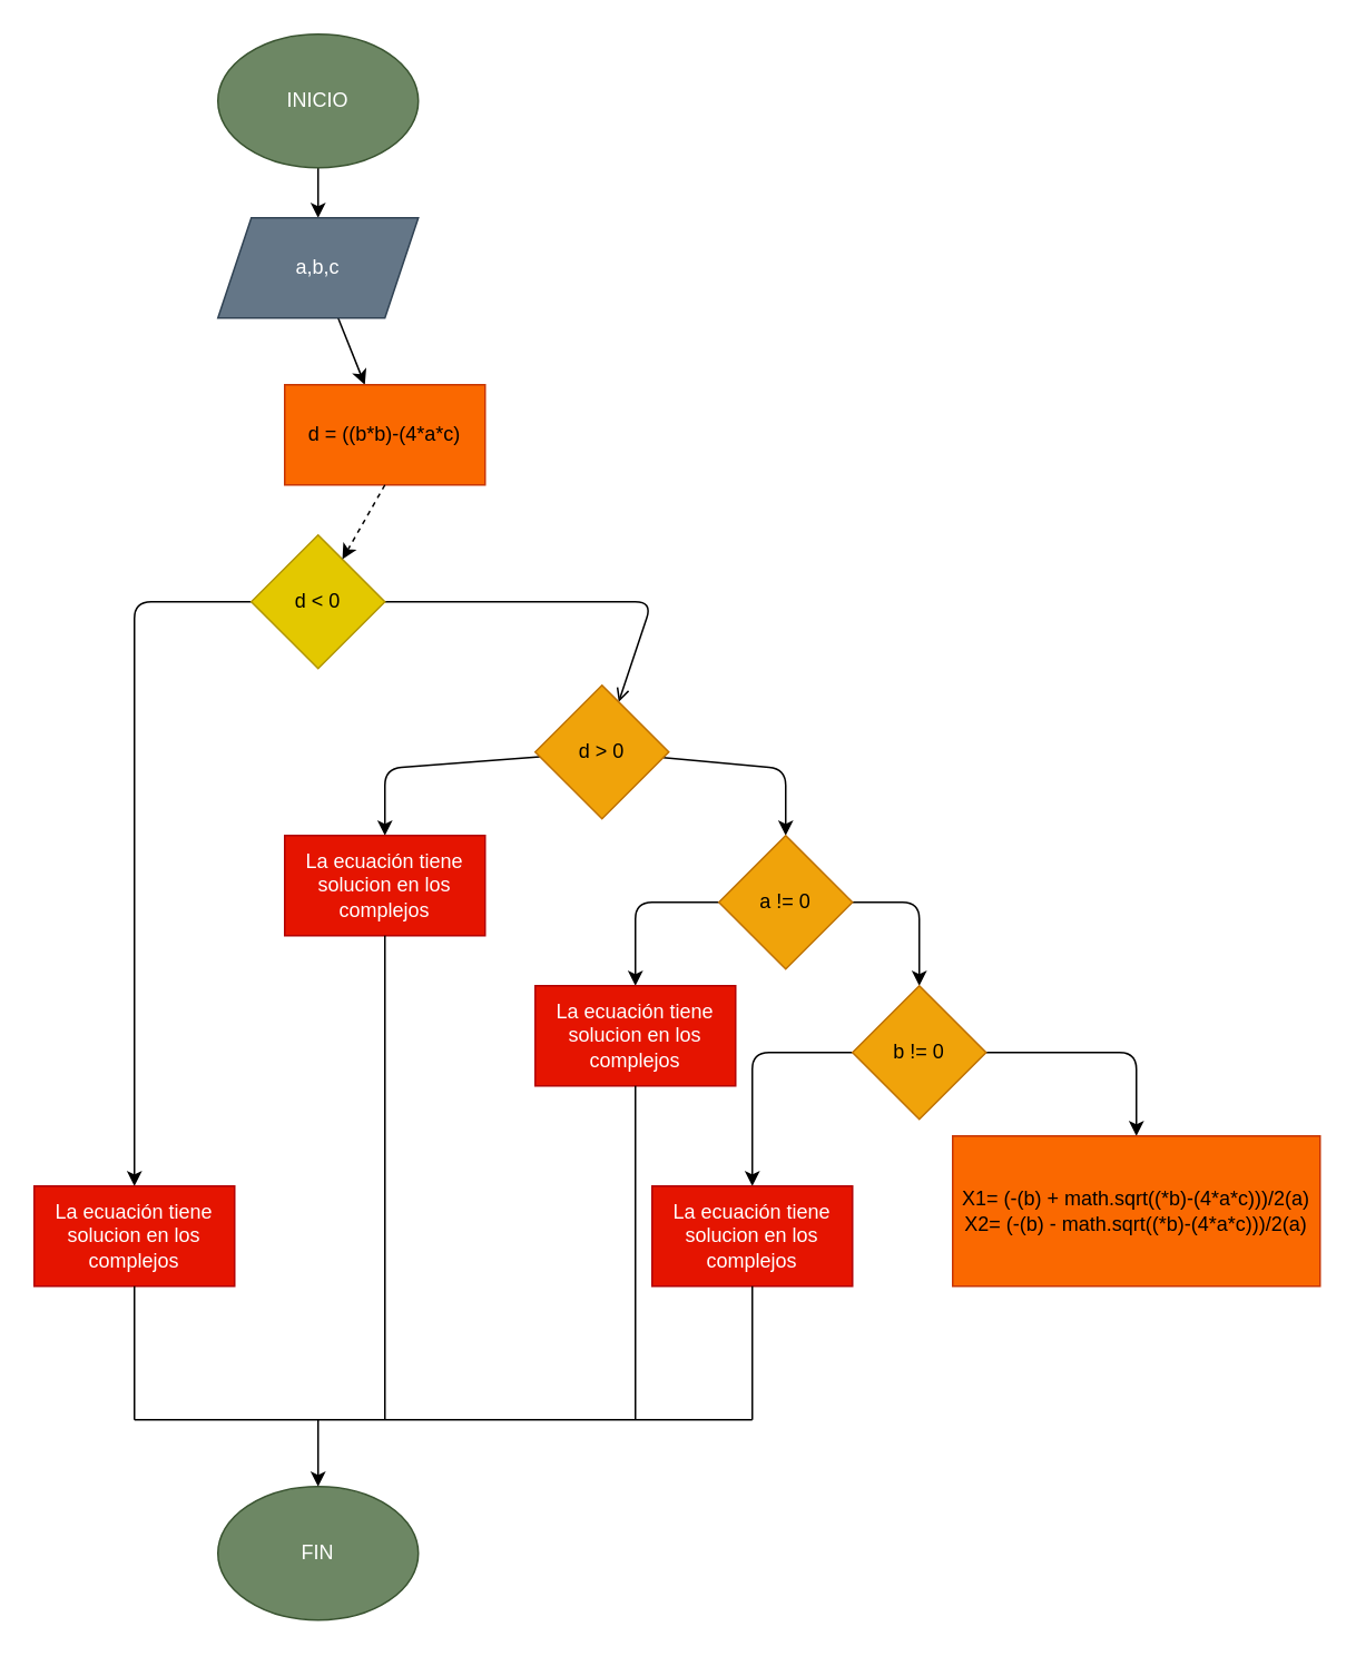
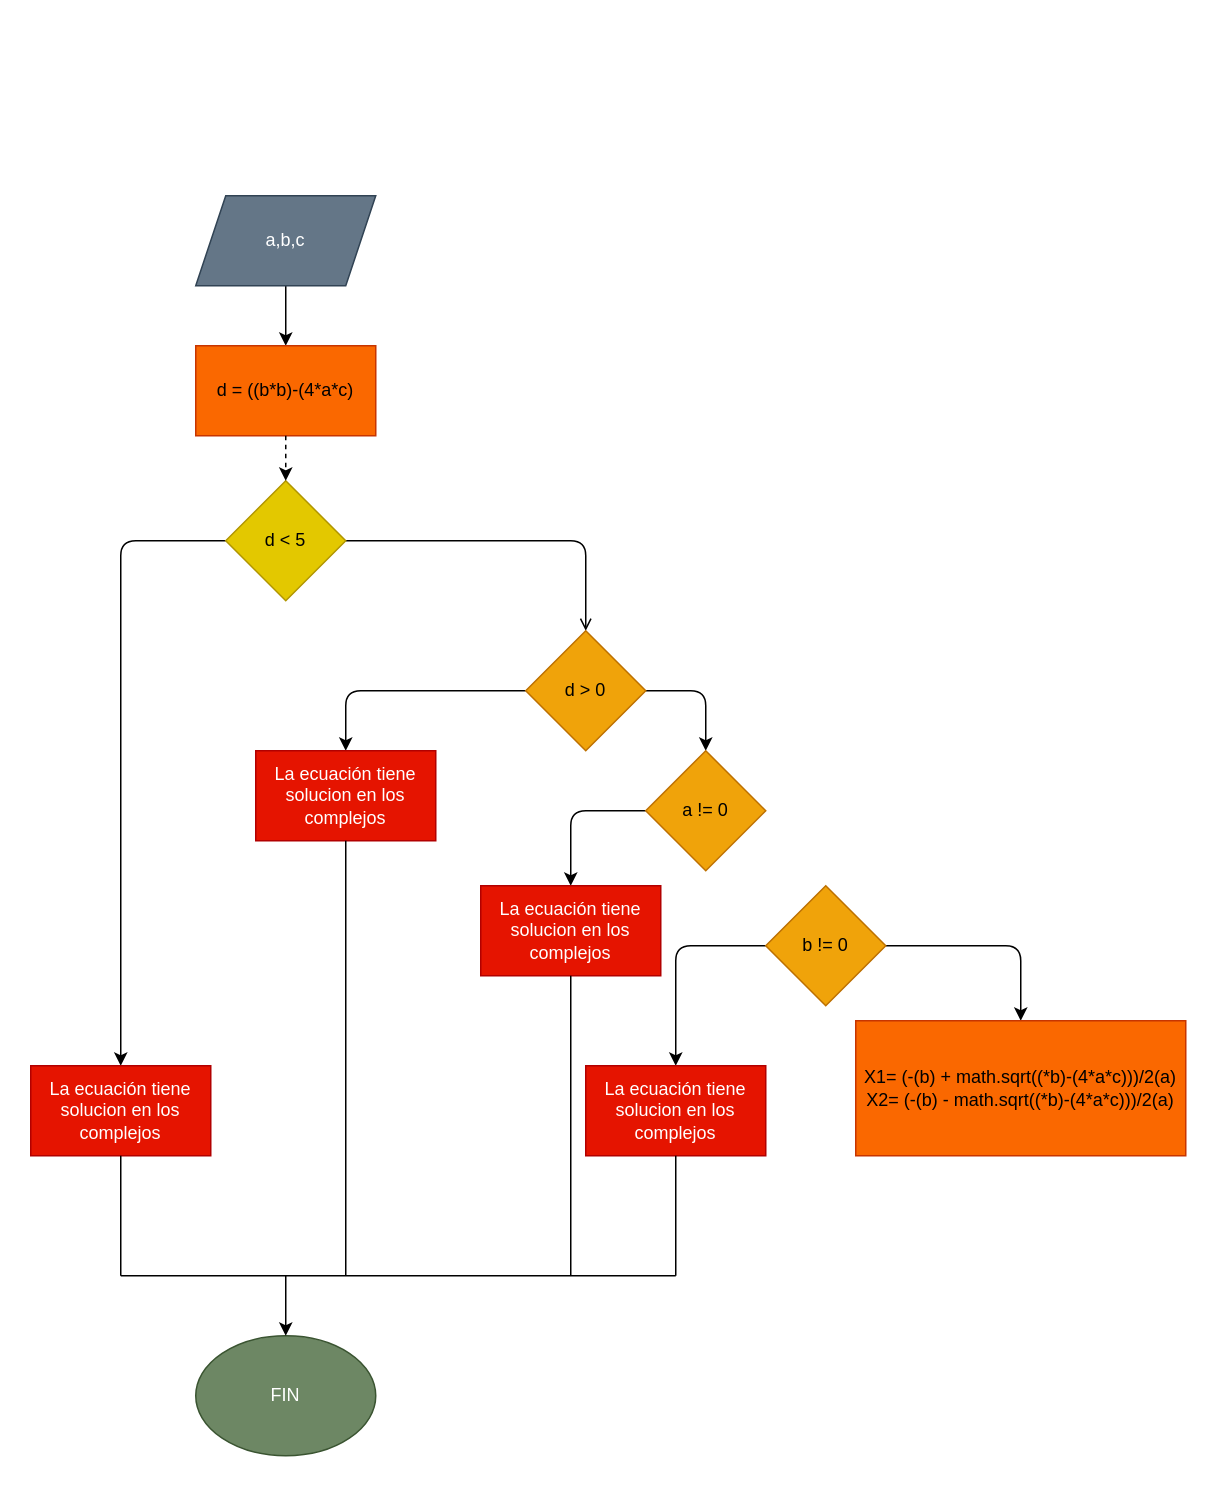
- <mxCell id="3" value="INICIO" style="ellipse;whiteSpace=wrap;html=1;fillColor=#6d8764;fontColor=#ffffff;strokeColor=#3A5431;" parent="1" vertex="1"><mxGeometry x="130" y="20" width="120" height="80" as="geometry" /></mxCell>
- <mxCell id="2" value="" style="edgeStyle=none;html=1;" parent="1" source="3" target="5" edge="1"><mxGeometry relative="1" as="geometry" /></mxCell>
- <mxCell id="30" value="d = ((b*b)-(4*a*c)" style="rounded=0;whiteSpace=wrap;html=1;fillColor=#fa6800;fontColor=#000000;strokeColor=#C73500;" vertex="1" parent="1"><mxGeometry x="170" y="230" width="120" height="60" as="geometry" /></mxCell>
+ <mxCell id="30" value="d = ((b*b)-(4*a*c)" style="rounded=0;whiteSpace=wrap;html=1;fillColor=#fa6800;fontColor=#000000;strokeColor=#C73500;" vertex="1" parent="1"><mxGeometry x="130" y="230" width="120" height="60" as="geometry" /></mxCell>
- <mxCell id="8" value="d &amp;lt; 0" style="rhombus;whiteSpace=wrap;html=1;fillColor=#e3c800;fontColor=#000000;strokeColor=#B09500;" parent="1" vertex="1"><mxGeometry x="150" y="320" width="80" height="80" as="geometry" /></mxCell>
+ <mxCell id="8" value="d &amp;lt; 5" style="rhombus;whiteSpace=wrap;html=1;fillColor=#e3c800;fontColor=#000000;strokeColor=#B09500;" parent="1" vertex="1"><mxGeometry x="150" y="320" width="80" height="80" as="geometry" /></mxCell>
- <mxCell id="11" value="d &amp;gt; 0" style="rhombus;whiteSpace=wrap;html=1;fillColor=#f0a30a;fontColor=#000000;strokeColor=#BD7000;" parent="1" vertex="1"><mxGeometry x="320" y="410" width="80" height="80" as="geometry" /></mxCell>
+ <mxCell id="11" value="d &amp;gt; 0" style="rhombus;whiteSpace=wrap;html=1;fillColor=#f0a30a;fontColor=#000000;strokeColor=#BD7000;" parent="1" vertex="1"><mxGeometry x="350" y="420" width="80" height="80" as="geometry" /></mxCell>
- <mxCell id="13" value="" style="edgeStyle=none;html=1;" parent="1" source="15" target="18" edge="1"><mxGeometry relative="1" as="geometry"><Array as="points"><mxPoint x="550" y="540" /></Array></mxGeometry></mxCell>
